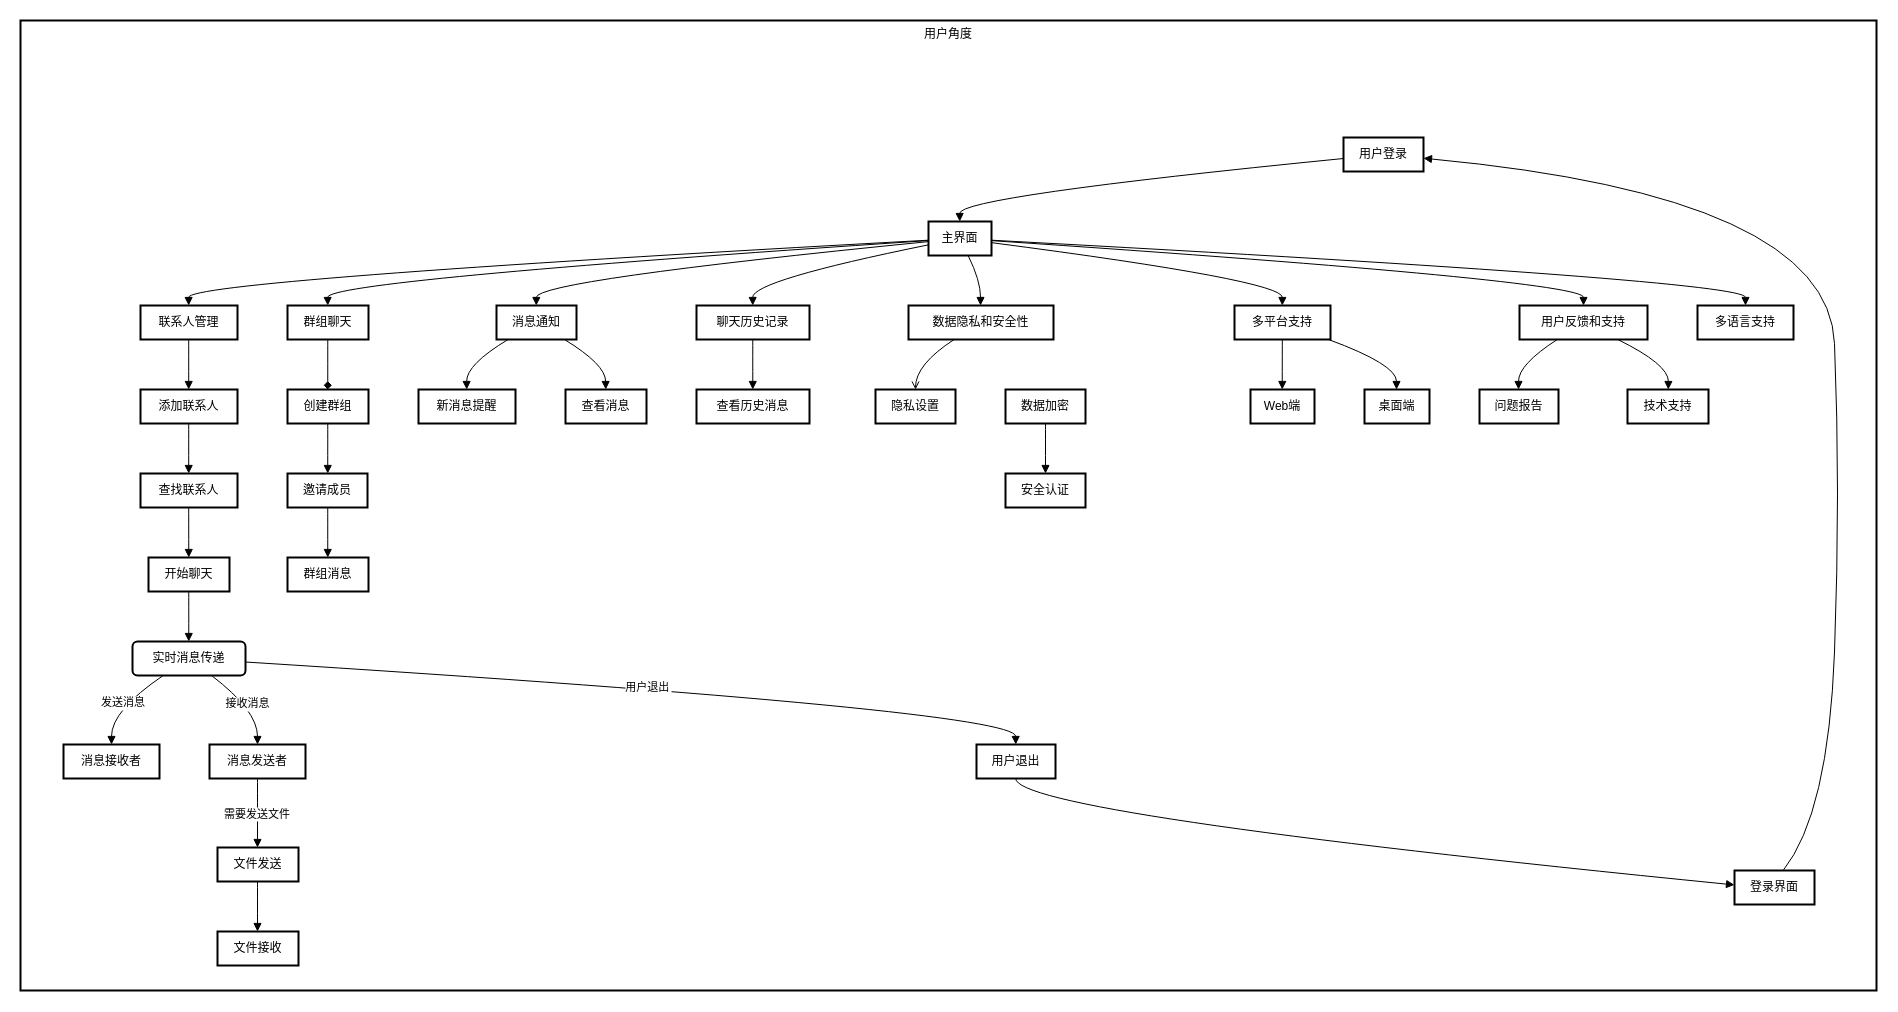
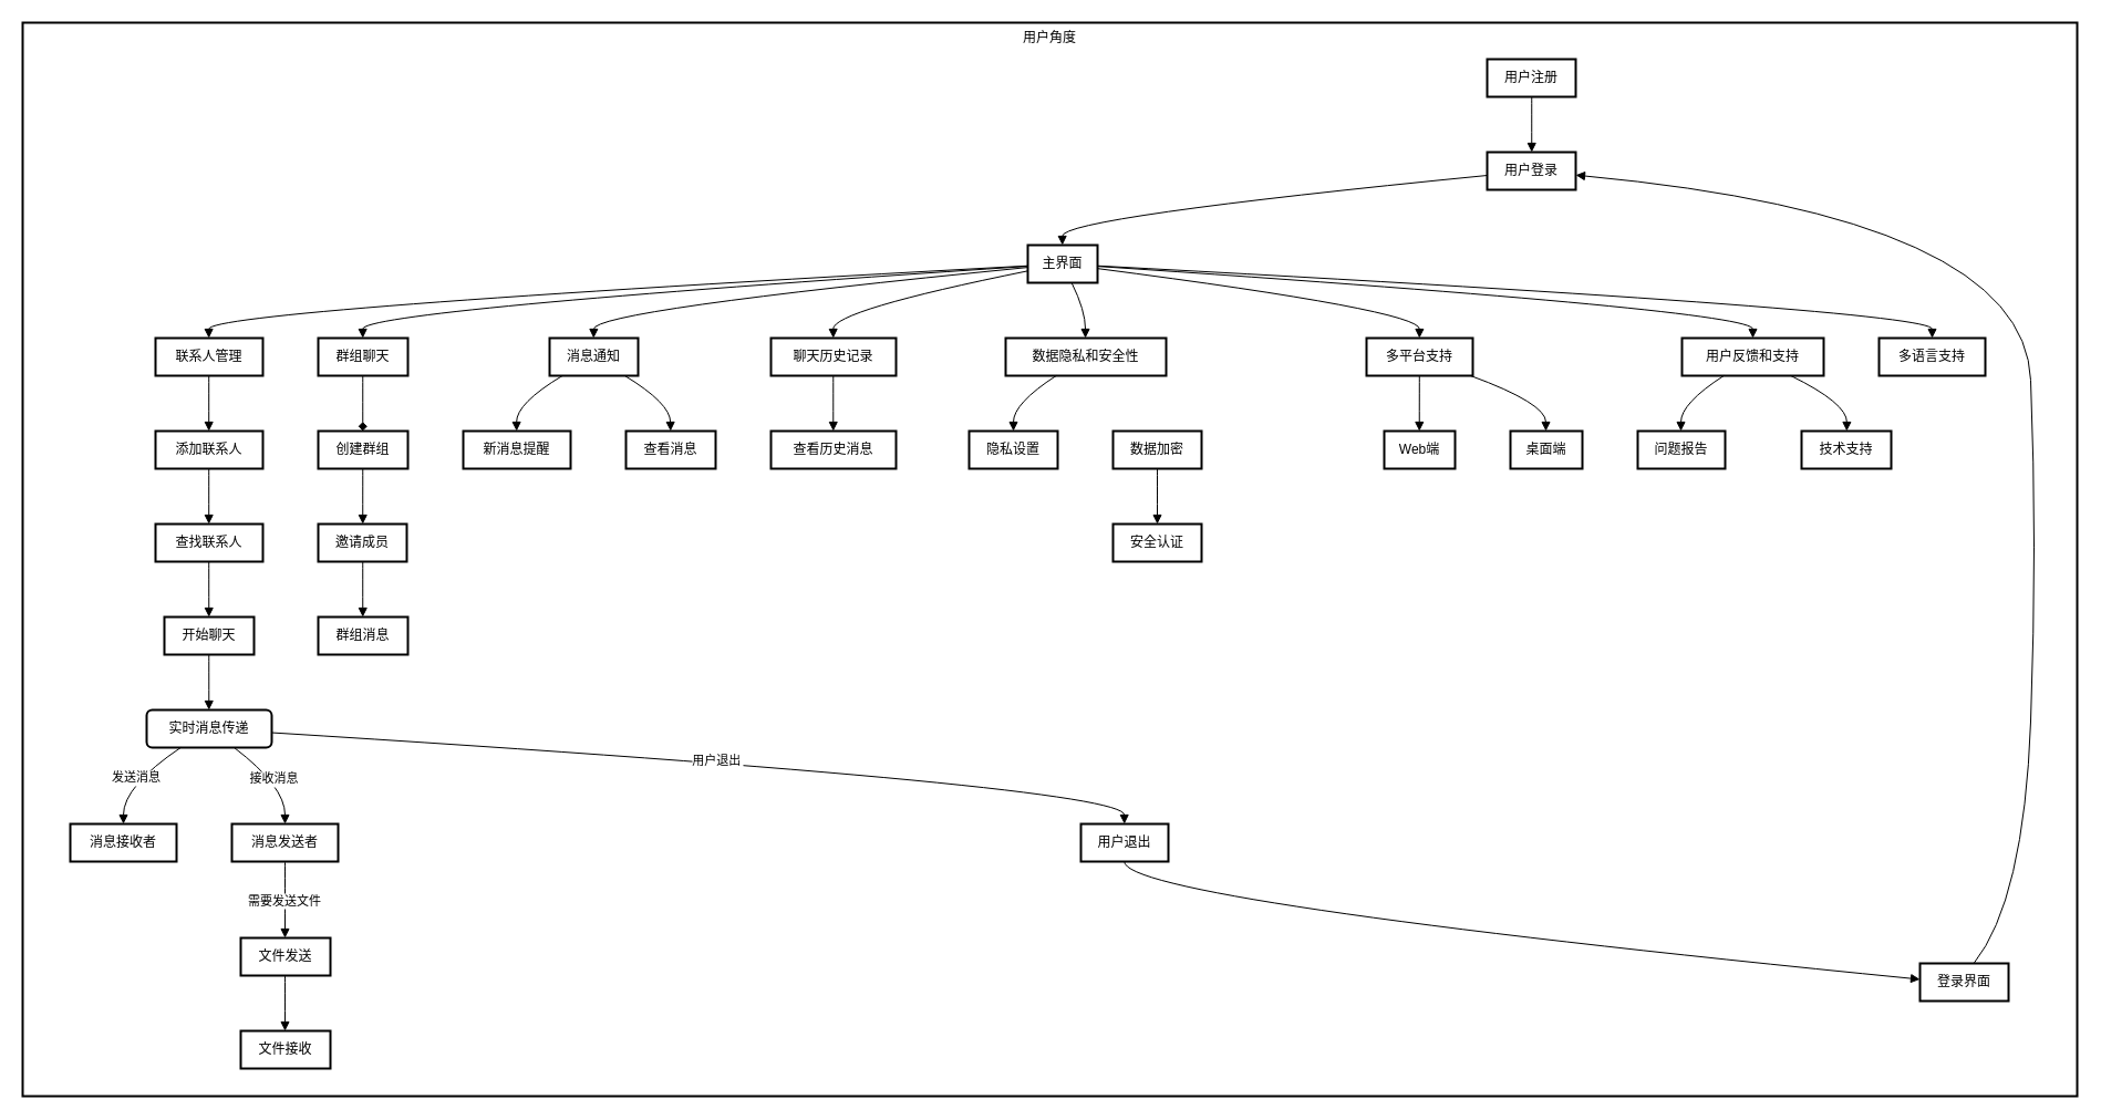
+ <mxCell id="4" value="用户注册" style="whiteSpace=wrap;strokeWidth=2;" vertex="1" parent="2"><mxGeometry x="1323" y="33" width="80" height="34" as="geometry" /></mxCell>
+ <mxCell id="37" value="" style="curved=1;startArrow=none;endArrow=block;exitX=0.503;exitY=1;entryX=0.503;entryY=0;rounded=0;" edge="1" parent="2" source="4" target="3"><mxGeometry relative="1" as="geometry"><Array as="points" /></mxGeometry></mxCell>
- <mxCell id="61" value="" style="curved=1;startArrow=none;endArrow=open;exitX=0.315;exitY=1;entryX=0.5;entryY=0;rounded=0;" edge="1" parent="2" source="26" target="27"><mxGeometry relative="1" as="geometry"><Array as="points"><mxPoint x="895" y="344" /></Array></mxGeometry></mxCell>
+ <mxCell id="61" value="" style="curved=1;startArrow=none;endArrow=block;exitX=0.315;exitY=1;entryX=0.5;entryY=0;rounded=0;" edge="1" parent="2" source="26" target="27"><mxGeometry relative="1" as="geometry"><Array as="points"><mxPoint x="895" y="344" /></Array></mxGeometry></mxCell>
